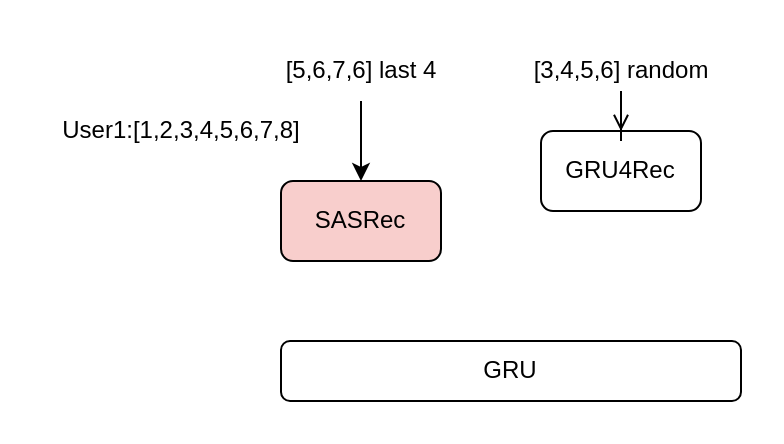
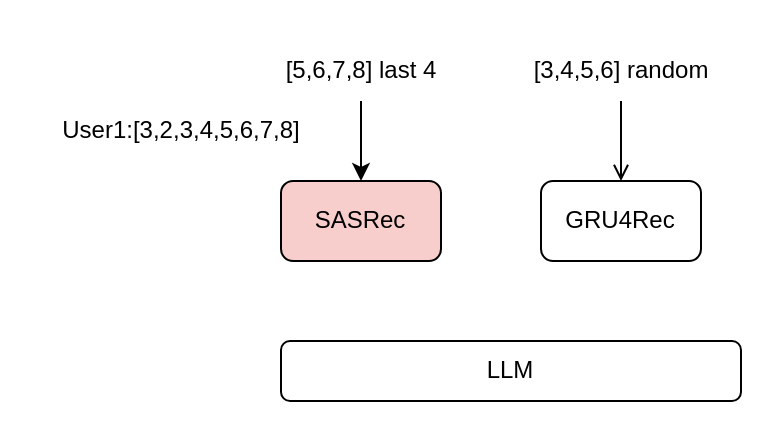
- <mxCell id="6" value="[5,6,7,6] last 4" style="text;html=1;align=center;verticalAlign=middle;resizable=0;points=[];autosize=1;strokeColor=none;fillColor=none;" vertex="1" parent="1"><mxGeometry x="130" y="20" width="100" height="30" as="geometry" /></mxCell>
+ <mxCell id="6" value="[5,6,7,8] last 4" style="text;html=1;align=center;verticalAlign=middle;resizable=0;points=[];autosize=1;strokeColor=none;fillColor=none;" vertex="1" parent="1"><mxGeometry x="130" y="20" width="100" height="30" as="geometry" /></mxCell>
- <mxCell id="4" value="User1:[1,2,3,4,5,6,7,8]" style="text;html=1;align=center;verticalAlign=middle;resizable=0;points=[];autosize=1;strokeColor=none;fillColor=none;" vertex="1" parent="1"><mxGeometry x="20" y="50" width="140" height="30" as="geometry" /></mxCell>
+ <mxCell id="4" value="User1:[3,2,3,4,5,6,7,8]" style="text;html=1;align=center;verticalAlign=middle;resizable=0;points=[];autosize=1;strokeColor=none;fillColor=none;" vertex="1" parent="1"><mxGeometry x="20" y="50" width="140" height="30" as="geometry" /></mxCell>
- <mxCell id="3" value="GRU4Rec" style="rounded=1;whiteSpace=wrap;html=1;" vertex="1" parent="1"><mxGeometry x="270" y="65" width="80" height="40" as="geometry" /></mxCell>
+ <mxCell id="3" value="GRU4Rec" style="rounded=1;whiteSpace=wrap;html=1;" vertex="1" parent="1"><mxGeometry x="270" y="90" width="80" height="40" as="geometry" /></mxCell>
- <mxCell id="9" value="GRU" style="rounded=1;whiteSpace=wrap;html=1;" vertex="1" parent="1"><mxGeometry x="140" y="170" width="230" height="30" as="geometry" /></mxCell>
+ <mxCell id="9" value="LLM" style="rounded=1;whiteSpace=wrap;html=1;" vertex="1" parent="1"><mxGeometry x="140" y="170" width="230" height="30" as="geometry" /></mxCell>
